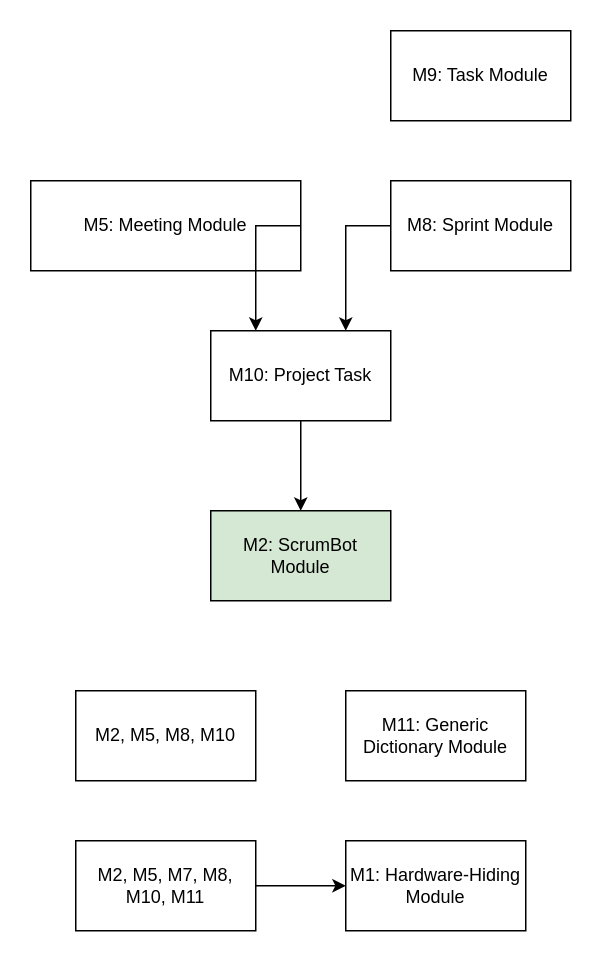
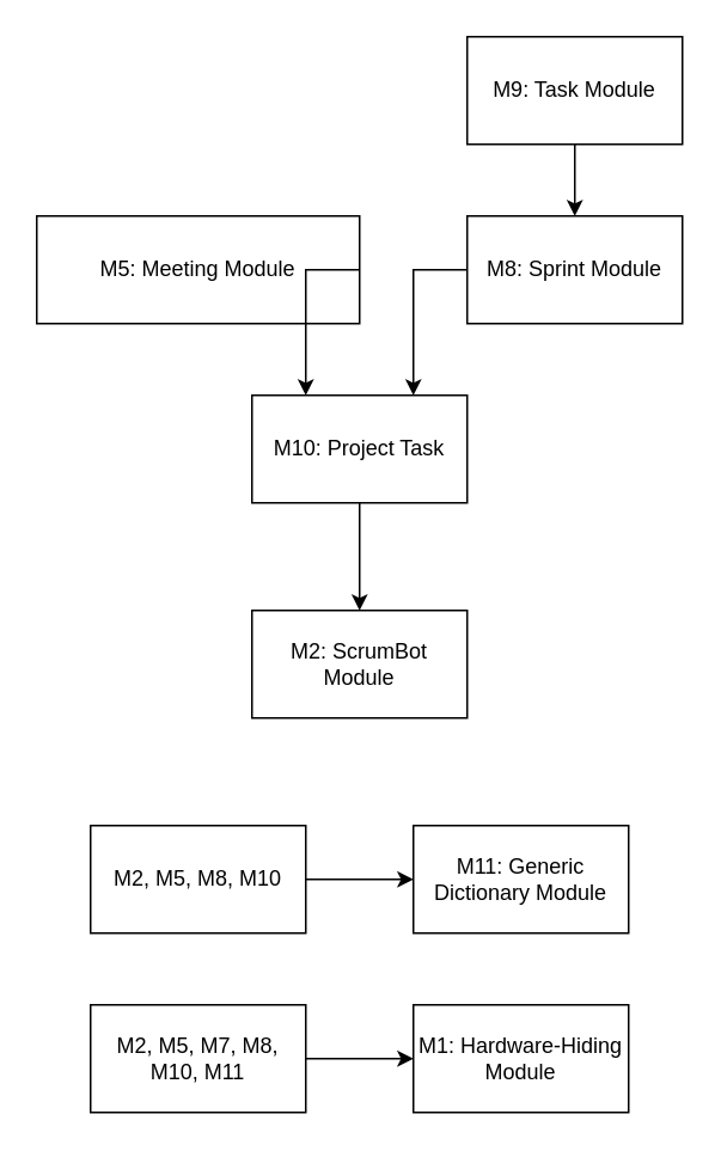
+ <mxCell id="13" value="" style="endArrow=classic;html=1;exitX=0.5;exitY=1;exitDx=0;exitDy=0;entryX=0.5;entryY=0;entryDx=0;entryDy=0;" parent="1" source="12" target="9" edge="1"><mxGeometry width="50" height="50" relative="1" as="geometry"><mxPoint x="405" y="250" as="sourcePoint" /><mxPoint x="455" y="200" as="targetPoint" /></mxGeometry></mxCell>
- <mxCell id="5" value="&lt;span style=&quot;white-space: normal&quot;&gt;M2: ScrumBot Module&lt;/span&gt;" style="rounded=0;whiteSpace=wrap;html=1;fillColor=#d5e8d4;" parent="1" vertex="1"><mxGeometry x="140" y="340" width="120" height="60" as="geometry" /></mxCell>
+ <mxCell id="5" value="&lt;span style=&quot;white-space: normal&quot;&gt;M2: ScrumBot Module&lt;/span&gt;" style="rounded=0;whiteSpace=wrap;html=1;" parent="1" vertex="1"><mxGeometry x="140" y="340" width="120" height="60" as="geometry" /></mxCell>
+ <mxCell id="15" value="" style="endArrow=classic;html=1;entryX=0;entryY=0.5;entryDx=0;entryDy=0;exitX=1;exitY=0.5;exitDx=0;exitDy=0;" parent="1" source="16" target="14" edge="1"><mxGeometry width="50" height="50" relative="1" as="geometry"><mxPoint x="170" y="490" as="sourcePoint" /><mxPoint x="220" y="510" as="targetPoint" /></mxGeometry></mxCell>
